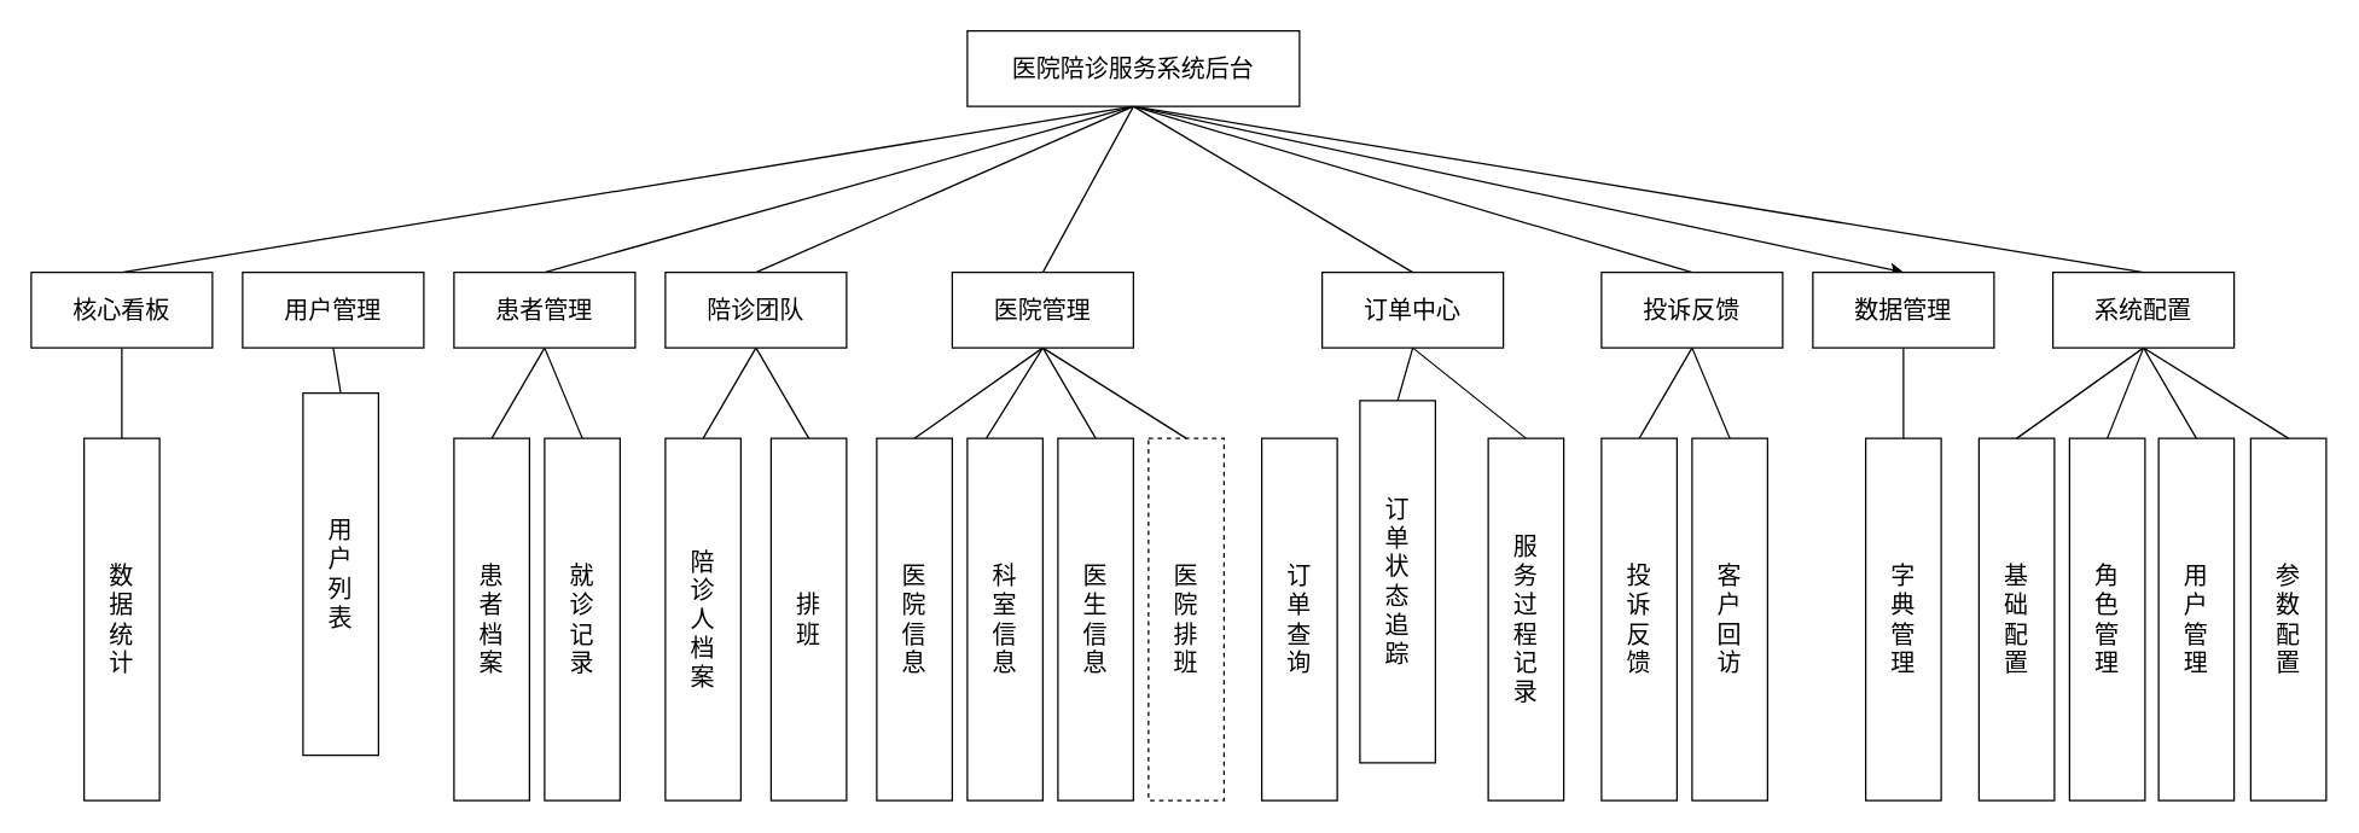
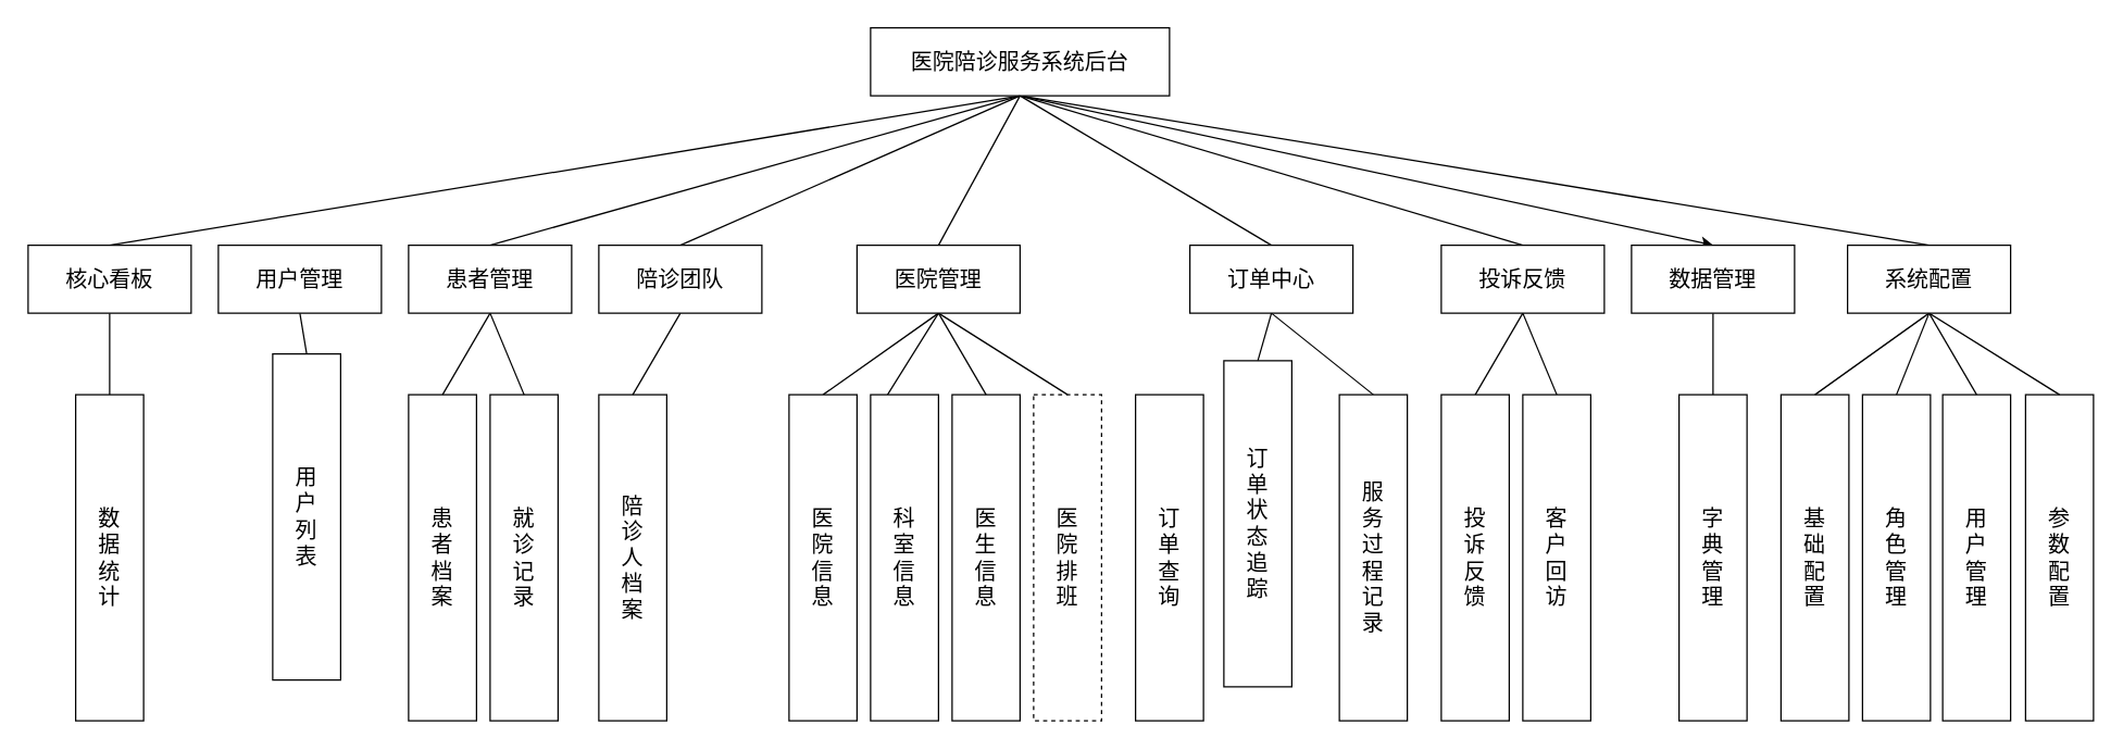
- <mxCell id="12" style="edgeStyle=none;html=1;exitX=0.5;exitY=0;exitDx=0;exitDy=0;entryX=0.5;entryY=1;entryDx=0;entryDy=0;fontSize=16;endArrow=none;endFill=0;" parent="1" source="13" target="25" edge="1"><mxGeometry relative="1" as="geometry" /></mxCell>
- <mxCell id="13" value="&lt;font size=&quot;3&quot;&gt;排&lt;/font&gt;&lt;div&gt;&lt;font size=&quot;3&quot;&gt;班&lt;/font&gt;&lt;/div&gt;" style="rounded=0;whiteSpace=wrap;html=1;" parent="1" vertex="1"><mxGeometry x="510" y="290" width="50" height="240" as="geometry" /></mxCell>
